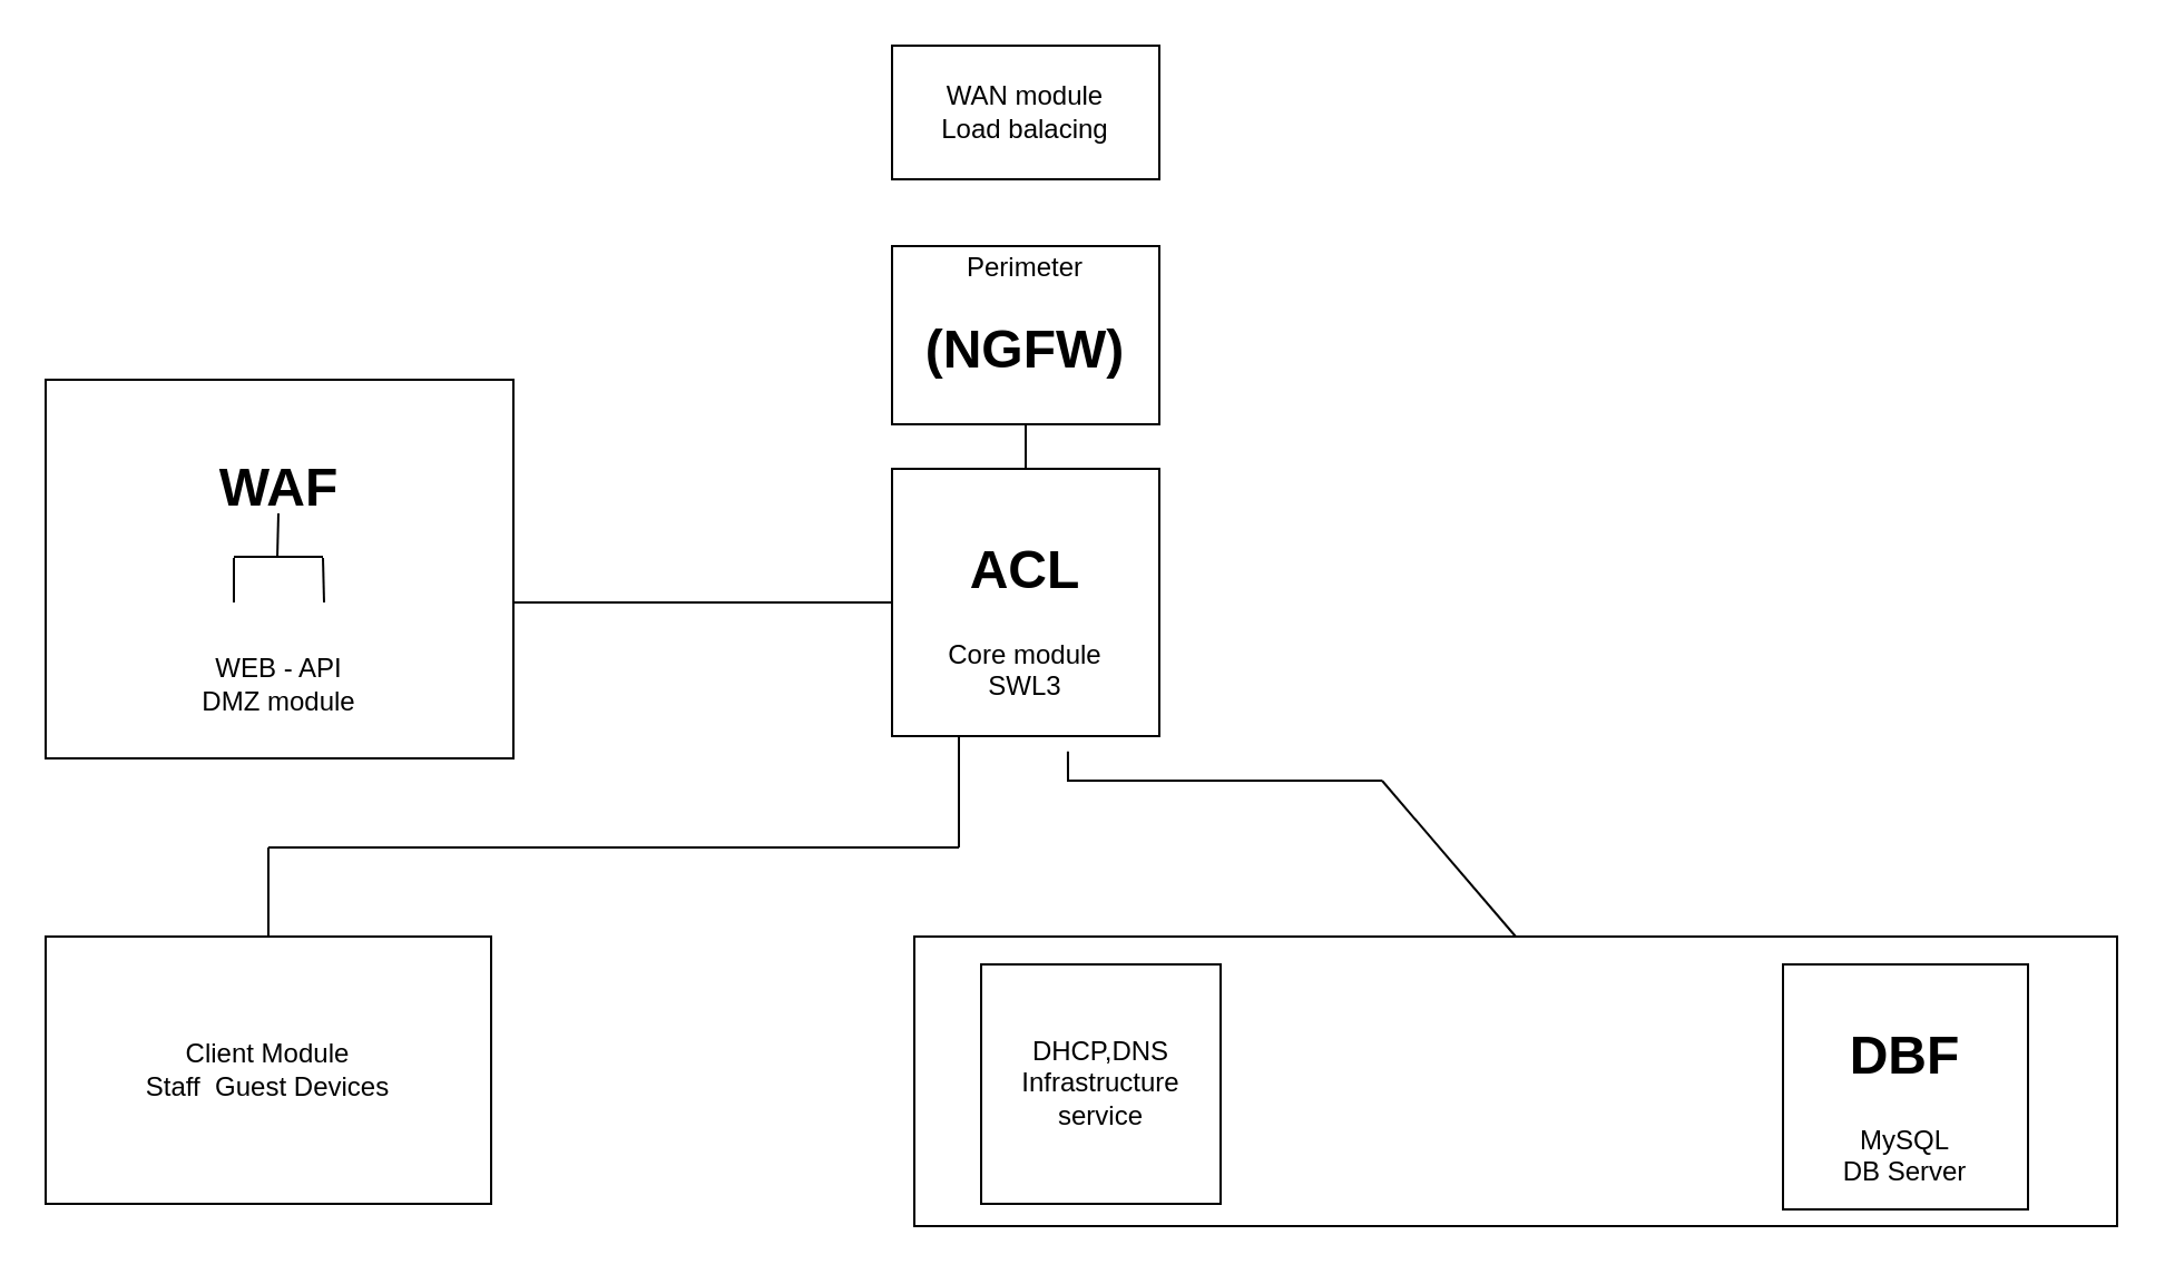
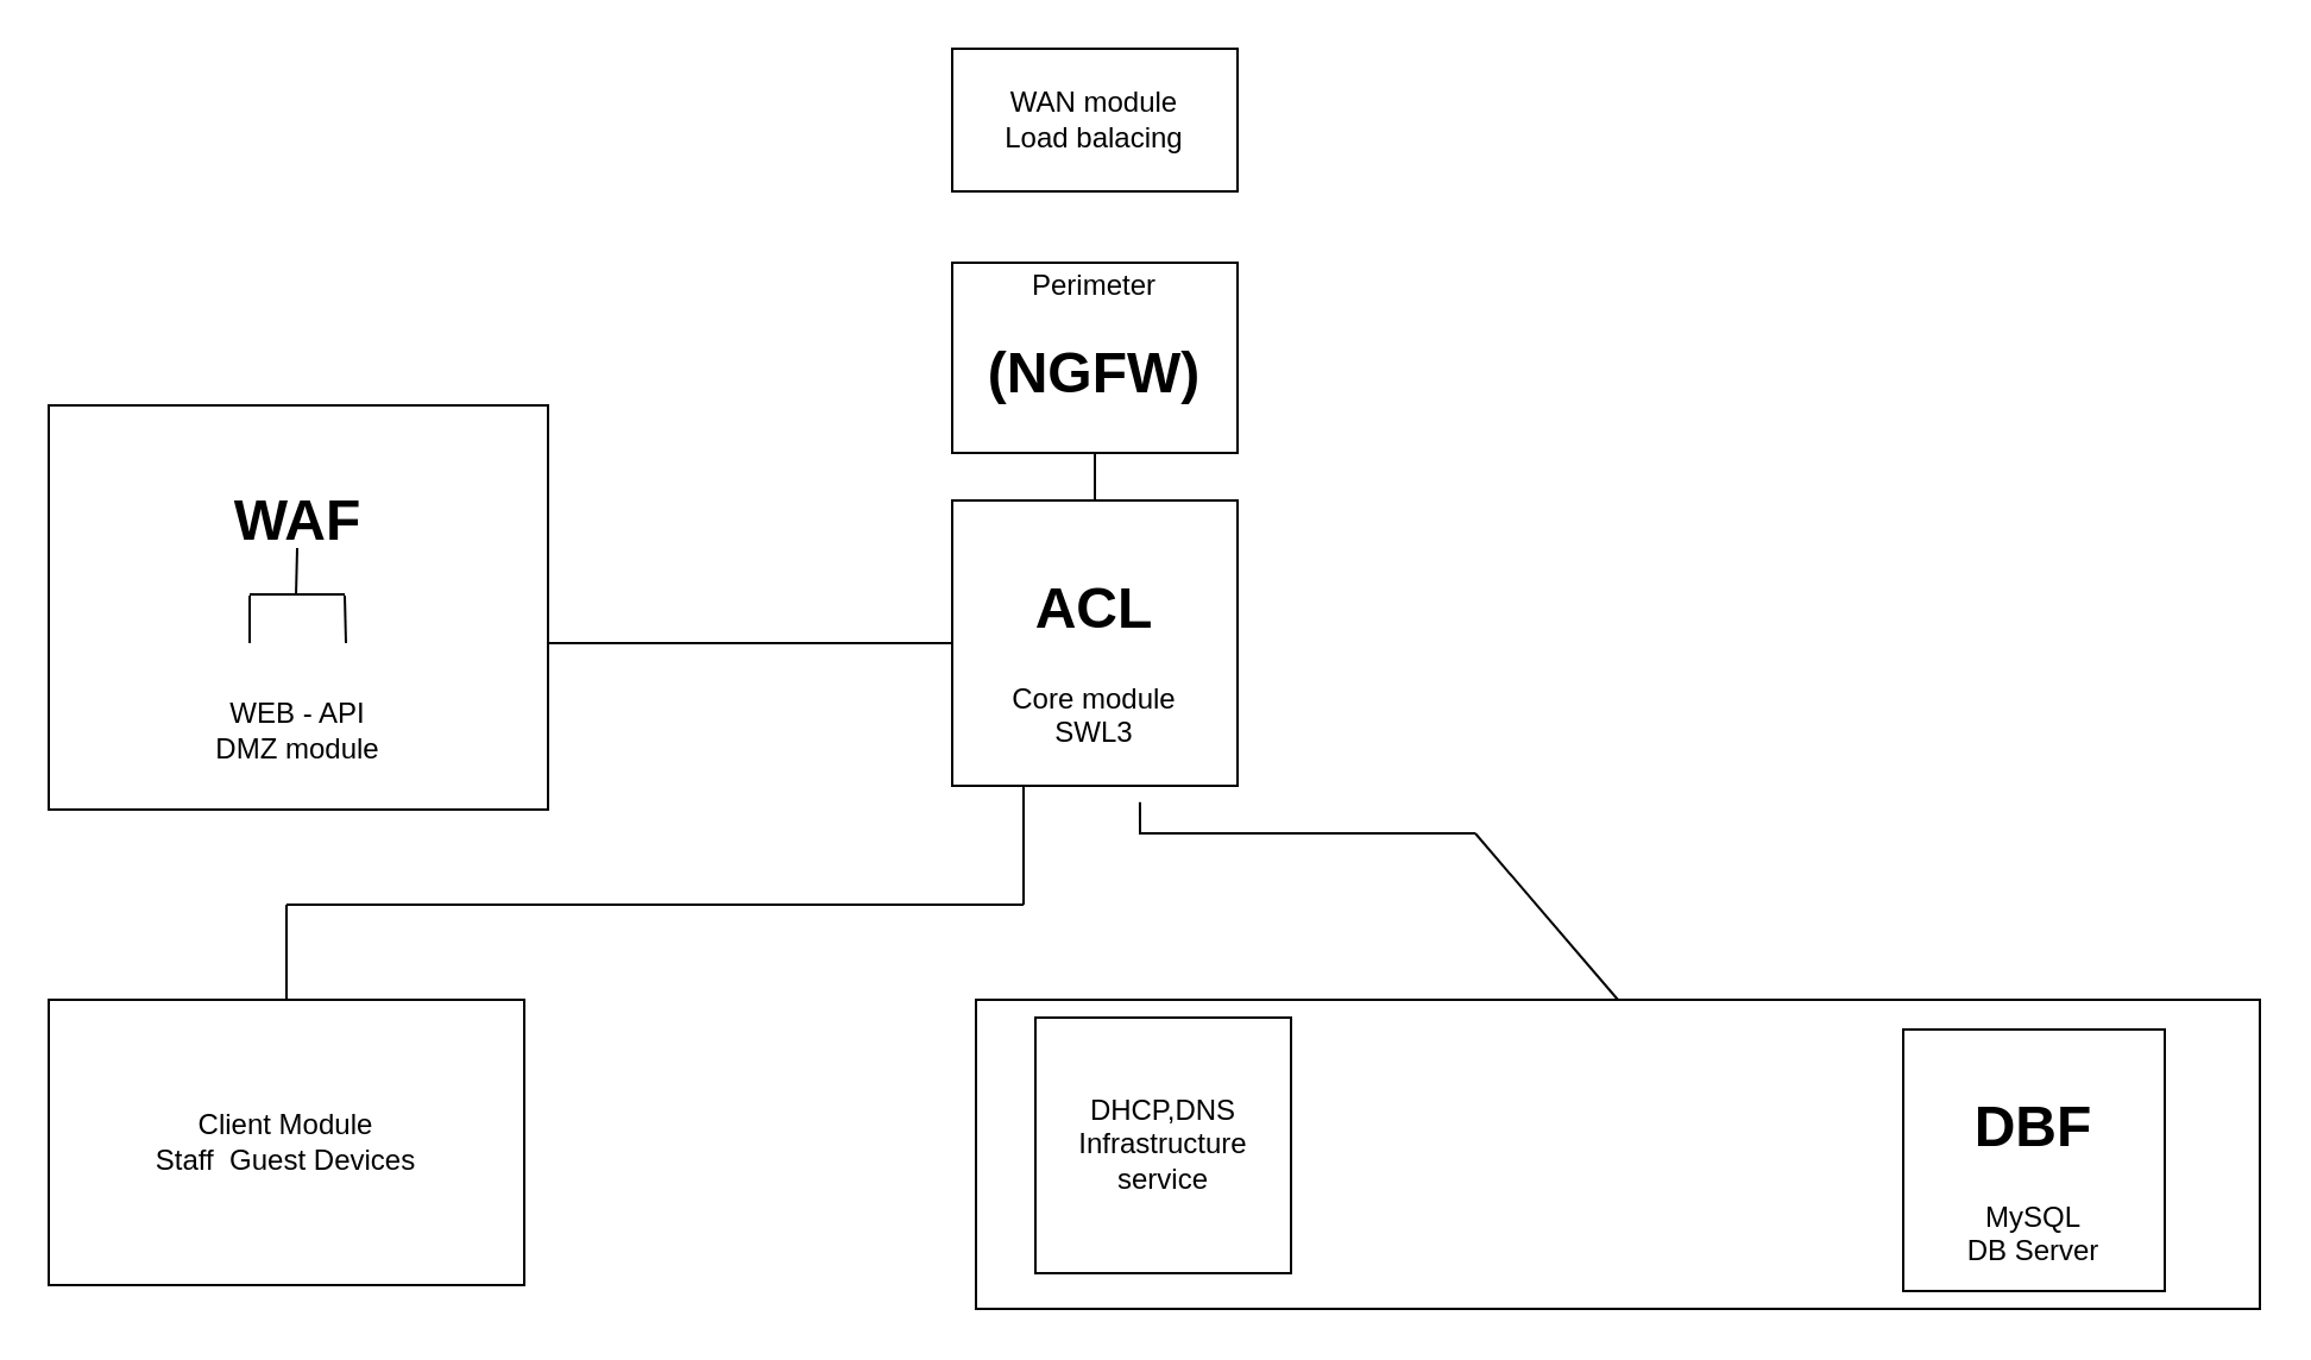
- <mxCell id="15" value="DHCP,DNS&lt;br&gt;Infrastructure service" style="whiteSpace=wrap;html=1;aspect=fixed;" vertex="1" parent="1"><mxGeometry x="440" y="432.5" width="107.5" height="107.5" as="geometry" /></mxCell>
+ <mxCell id="15" value="DHCP,DNS&lt;br&gt;Infrastructure service" style="whiteSpace=wrap;html=1;aspect=fixed;" vertex="1" parent="1"><mxGeometry x="435" y="427.5" width="107.5" height="107.5" as="geometry" /></mxCell>
